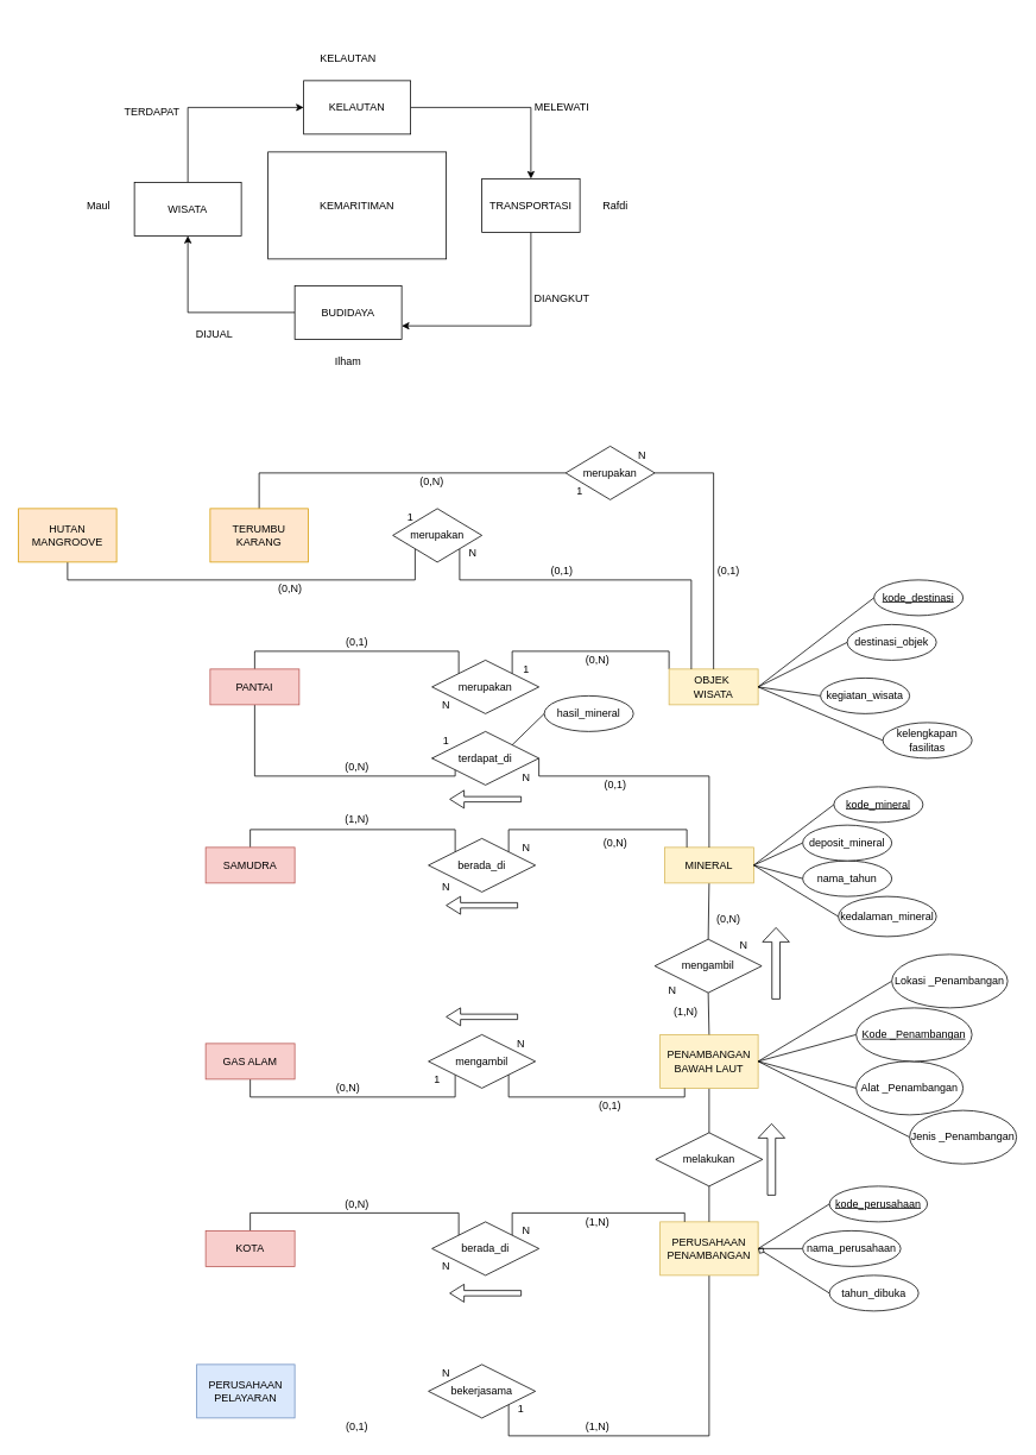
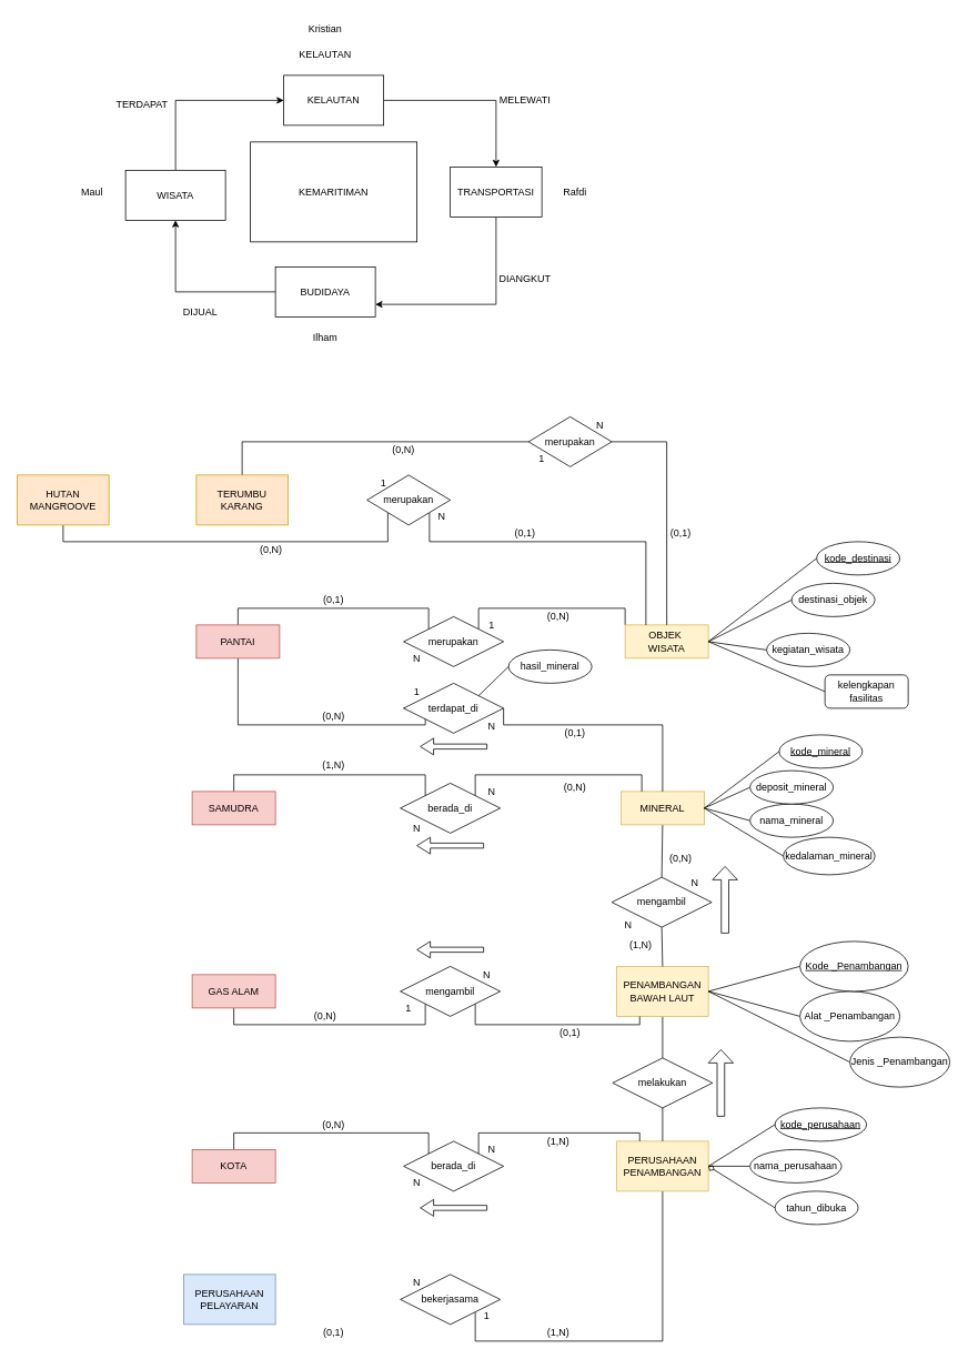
+ <mxCell id="19" value="Kristian" style="text;html=1;strokeColor=none;fillColor=none;align=center;verticalAlign=middle;whiteSpace=wrap;rounded=0;" parent="1" vertex="1"><mxGeometry x="360" y="20" width="60" height="30" as="geometry" /></mxCell>
- <mxCell id="91" value="kelengkapan fasilitas" style="ellipse;whiteSpace=wrap;html=1;align=center;" vertex="1" parent="1"><mxGeometry x="990" y="810" width="100" height="40" as="geometry" /></mxCell>
+ <mxCell id="91" value="kelengkapan fasilitas" style="whiteSpace=wrap;html=1;align=center;rounded=1;" vertex="1" parent="1"><mxGeometry x="990" y="810" width="100" height="40" as="geometry" /></mxCell>
- <mxCell id="79" value="nama_tahun" style="ellipse;whiteSpace=wrap;html=1;align=center;" vertex="1" parent="1"><mxGeometry x="900" y="965" width="100" height="40" as="geometry" /></mxCell>
+ <mxCell id="79" value="nama_mineral" style="ellipse;whiteSpace=wrap;html=1;align=center;" vertex="1" parent="1"><mxGeometry x="900" y="965" width="100" height="40" as="geometry" /></mxCell>
- <mxCell id="71" value="Lokasi _Penambangan" style="ellipse;whiteSpace=wrap;html=1;align=center;" vertex="1" parent="1"><mxGeometry x="1000" y="1070" width="130" height="60" as="geometry" /></mxCell>
- <mxCell id="70" style="edgeStyle=none;rounded=0;orthogonalLoop=1;jettySize=auto;html=1;exitX=0;exitY=0.5;exitDx=0;exitDy=0;entryX=1;entryY=0.5;entryDx=0;entryDy=0;endArrow=none;endFill=0;" edge="1" parent="1" source="71" target="34"><mxGeometry relative="1" as="geometry" /></mxCell>
